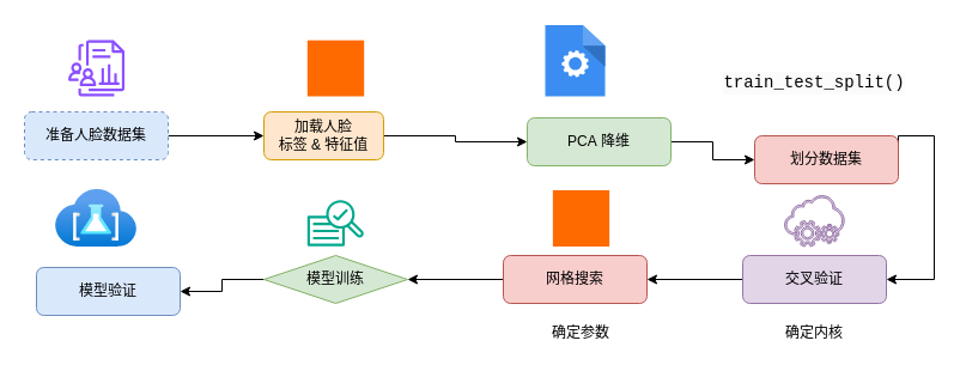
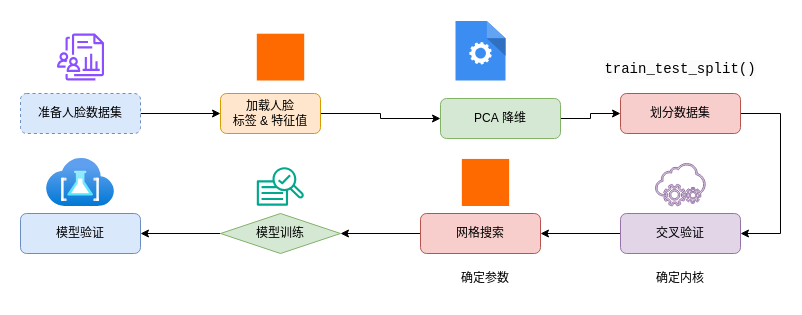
- <mxCell id="9" value="划分数据集" style="rounded=1;whiteSpace=wrap;html=1;fillColor=#f8cecc;strokeColor=#b85450;" vertex="1" parent="1"><mxGeometry x="630" y="113" width="120" height="40" as="geometry" /></mxCell>
+ <mxCell id="9" value="划分数据集" style="rounded=1;whiteSpace=wrap;html=1;fillColor=#f8cecc;strokeColor=#b85450;" vertex="1" parent="1"><mxGeometry x="620" y="93" width="120" height="40" as="geometry" /></mxCell>
- <mxCell id="20" value="模型验证" style="rounded=1;whiteSpace=wrap;html=1;fillColor=#dae8fc;strokeColor=#6c8ebf;" vertex="1" parent="1"><mxGeometry x="30" y="223" width="120" height="40" as="geometry" /></mxCell>
+ <mxCell id="20" value="模型验证" style="rounded=1;whiteSpace=wrap;html=1;fillColor=#dae8fc;strokeColor=#6c8ebf;" vertex="1" parent="1"><mxGeometry x="20" y="213" width="120" height="40" as="geometry" /></mxCell>
